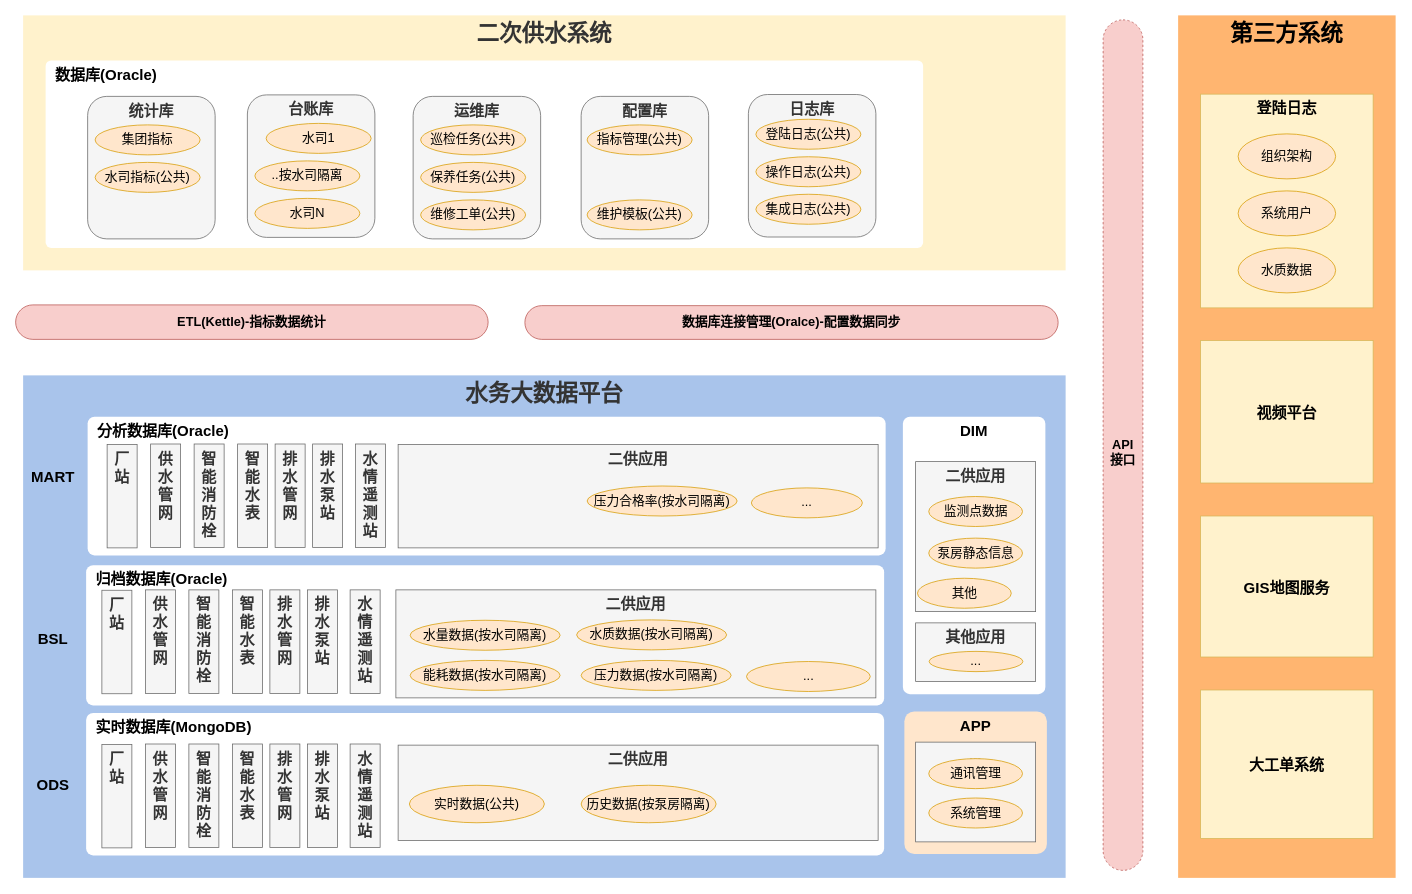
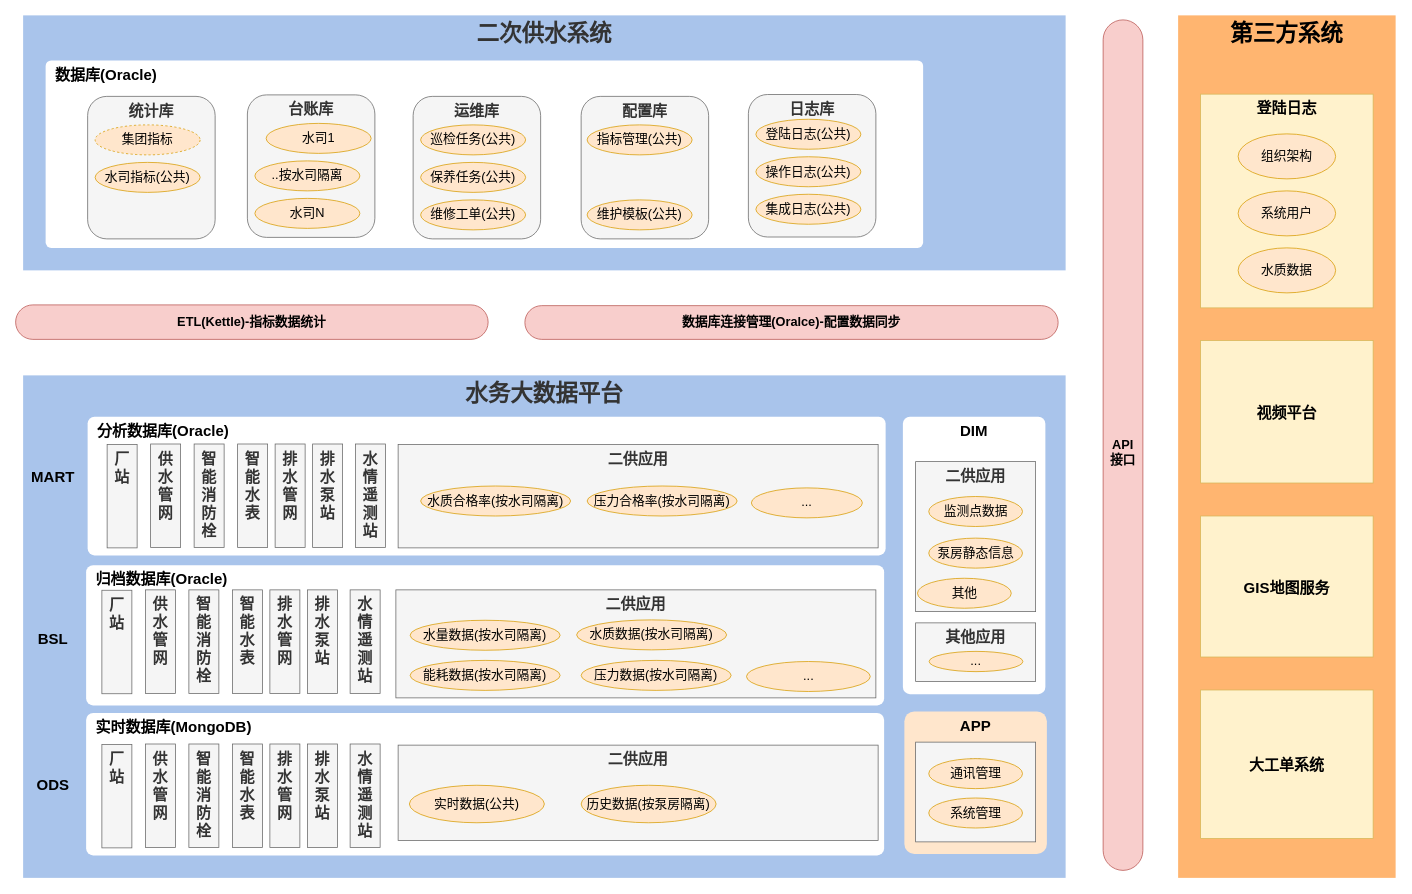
- <mxCell id="4" value="二次供水系统" style="rounded=0;whiteSpace=wrap;html=1;align=center;verticalAlign=top;fontStyle=1;fontSize=30;fillColor=#fff2cc;strokeColor=none;fontColor=#333333;" vertex="1" parent="1"><mxGeometry x="30" y="20" width="1390" height="340" as="geometry" /></mxCell>
+ <mxCell id="4" value="二次供水系统" style="rounded=0;whiteSpace=wrap;html=1;align=center;verticalAlign=top;fontStyle=1;fontSize=30;fillColor=#A9C4EB;strokeColor=none;fontColor=#333333;" vertex="1" parent="1"><mxGeometry x="30" y="20" width="1390" height="340" as="geometry" /></mxCell>
- <mxCell id="20" value="集团指标" style="ellipse;whiteSpace=wrap;html=1;align=center;fontSize=17;fillColor=#ffe6cc;strokeColor=#d79b00;" vertex="1" parent="1"><mxGeometry x="126" y="166" width="140" height="40" as="geometry" /></mxCell>
+ <mxCell id="20" value="集团指标" style="ellipse;whiteSpace=wrap;html=1;align=center;fontSize=17;fillColor=#ffe6cc;strokeColor=#d79b00;dashed=1;" vertex="1" parent="1"><mxGeometry x="126" y="166" width="140" height="40" as="geometry" /></mxCell>
- <mxCell id="33" value="&lt;br style=&quot;font-size: 17px;&quot;&gt;API&lt;br style=&quot;font-size: 17px;&quot;&gt;接口" style="rounded=1;whiteSpace=wrap;html=1;fillColor=#f8cecc;fontSize=17;align=center;arcSize=50;strokeColor=#b85450;fontStyle=1;dashed=1;" vertex="1" parent="1"><mxGeometry x="1470" y="26" width="53" height="1134" as="geometry" /></mxCell>
+ <mxCell id="33" value="&lt;br style=&quot;font-size: 17px;&quot;&gt;API&lt;br style=&quot;font-size: 17px;&quot;&gt;接口" style="rounded=1;whiteSpace=wrap;html=1;fillColor=#f8cecc;fontSize=17;align=center;arcSize=50;strokeColor=#b85450;fontStyle=1" vertex="1" parent="1"><mxGeometry x="1470" y="26" width="53" height="1134" as="geometry" /></mxCell>
+ <mxCell id="47" value="水质合格率(按水司隔离)" style="ellipse;whiteSpace=wrap;html=1;align=center;fontSize=17;fillColor=#ffe6cc;strokeColor=#d79b00;" vertex="1" parent="1"><mxGeometry x="560" y="647.5" width="200" height="40" as="geometry" /></mxCell>
